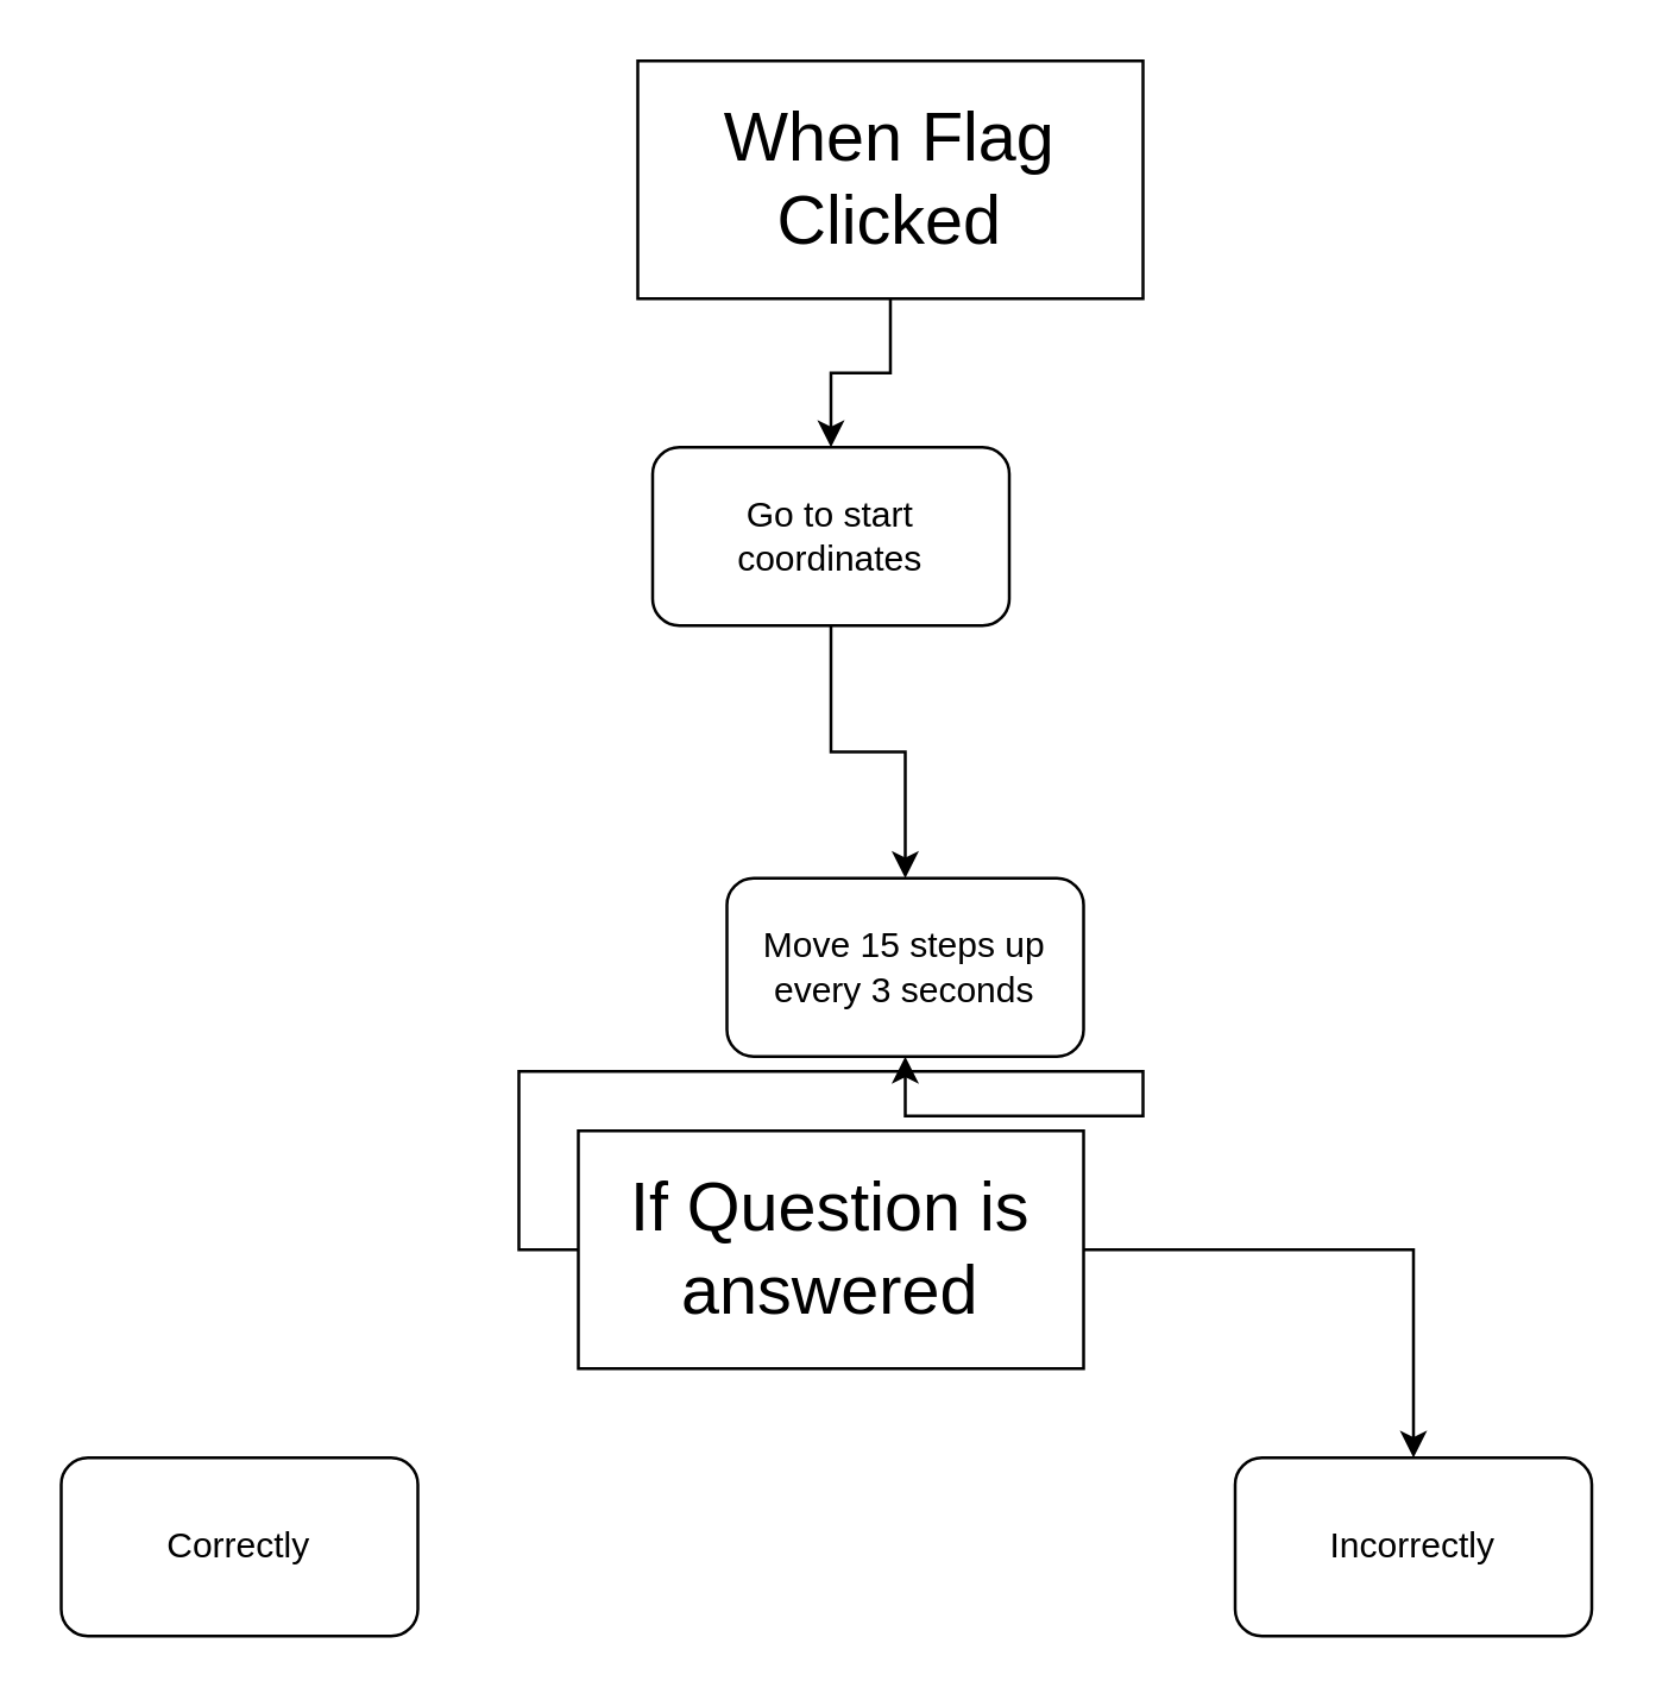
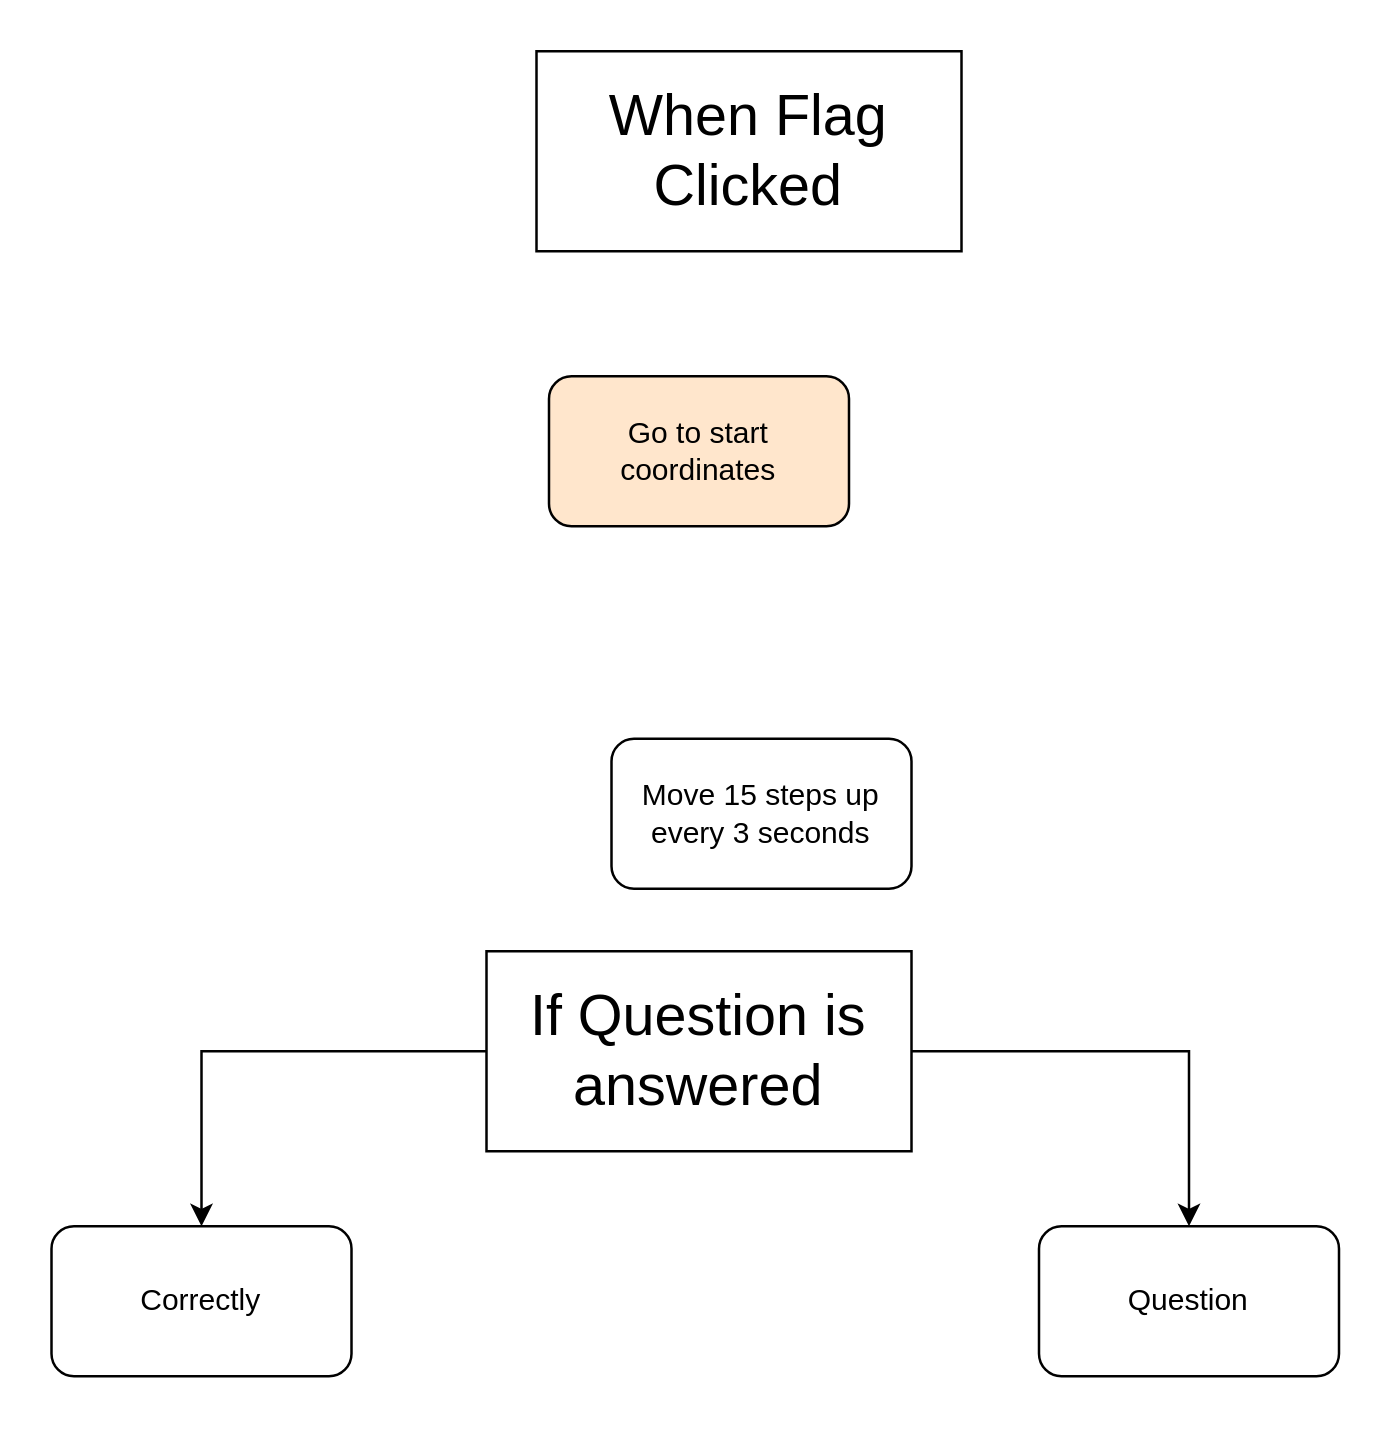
- <mxCell id="2" value="" style="edgeStyle=orthogonalEdgeStyle;rounded=0;orthogonalLoop=1;jettySize=auto;html=1;" edge="1" parent="1" source="3" target="5"><mxGeometry relative="1" as="geometry" /></mxCell>
- <mxCell id="5" value="Go to start coordinates" style="rounded=1;whiteSpace=wrap;html=1;" vertex="1" parent="1"><mxGeometry x="219" y="150" width="120" height="60" as="geometry" /></mxCell>
+ <mxCell id="5" value="Go to start coordinates" style="rounded=1;whiteSpace=wrap;html=1;fillColor=#ffe6cc;" vertex="1" parent="1"><mxGeometry x="219" y="150" width="120" height="60" as="geometry" /></mxCell>
- <mxCell id="4" value="" style="edgeStyle=orthogonalEdgeStyle;rounded=0;orthogonalLoop=1;jettySize=auto;html=1;" edge="1" parent="1" source="5" target="6"><mxGeometry relative="1" as="geometry" /></mxCell>
- <mxCell id="8" style="edgeStyle=orthogonalEdgeStyle;rounded=0;orthogonalLoop=1;jettySize=auto;html=1;exitX=0;exitY=0.5;exitDx=0;exitDy=0;" edge="1" parent="1" source="10" target="6"><mxGeometry relative="1" as="geometry" /></mxCell>
+ <mxCell id="8" style="edgeStyle=orthogonalEdgeStyle;rounded=0;orthogonalLoop=1;jettySize=auto;html=1;exitX=0;exitY=0.5;exitDx=0;exitDy=0;entryX=0.5;entryY=0;entryDx=0;entryDy=0;" edge="1" parent="1" source="10" target="11"><mxGeometry relative="1" as="geometry" /></mxCell>
- <mxCell id="7" value="Incorrectly" style="rounded=1;whiteSpace=wrap;html=1;" vertex="1" parent="1"><mxGeometry x="415" y="490" width="120" height="60" as="geometry" /></mxCell>
+ <mxCell id="7" value="Question" style="rounded=1;whiteSpace=wrap;html=1;" vertex="1" parent="1"><mxGeometry x="415" y="490" width="120" height="60" as="geometry" /></mxCell>
